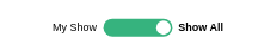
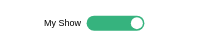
- <mxCell id="3" value="Show All" style="text;strokeColor=none;align=left;fillColor=none;html=1;verticalAlign=middle;whiteSpace=wrap;rounded=0;fontStyle=1" vertex="1" parent="1"><mxGeometry x="197" y="20" width="69" height="20" as="geometry" /></mxCell>
